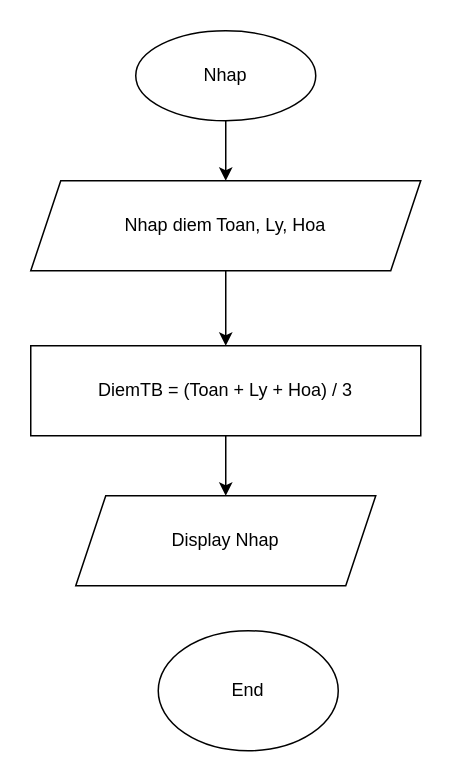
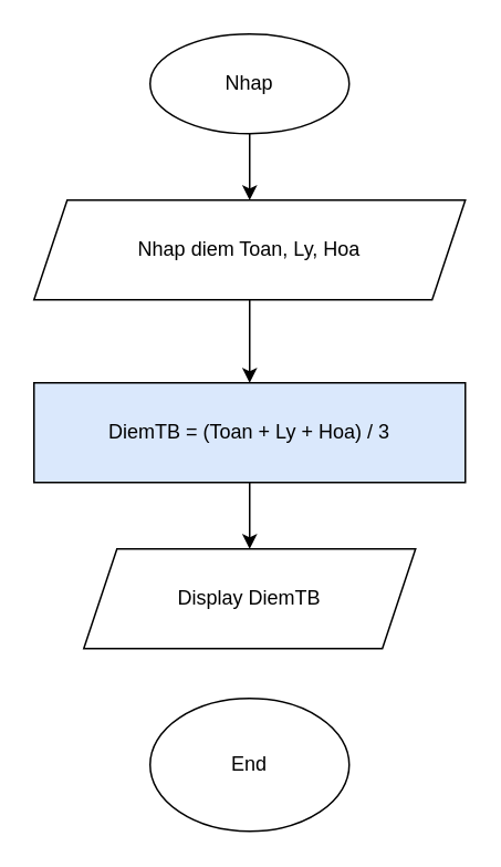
- <mxCell id="6" value="DiemTB = (Toan + Ly + Hoa) / 3" style="rounded=0;whiteSpace=wrap;html=1;" vertex="1" parent="1"><mxGeometry x="20" y="230" width="260" height="60" as="geometry" /></mxCell>
+ <mxCell id="6" value="DiemTB = (Toan + Ly + Hoa) / 3" style="rounded=0;whiteSpace=wrap;html=1;fillColor=#dae8fc;" vertex="1" parent="1"><mxGeometry x="20" y="230" width="260" height="60" as="geometry" /></mxCell>
- <mxCell id="10" value="Display Nhap" style="shape=parallelogram;perimeter=parallelogramPerimeter;whiteSpace=wrap;html=1;fixedSize=1;" vertex="1" parent="1"><mxGeometry x="50" y="330" width="200" height="60" as="geometry" /></mxCell>
+ <mxCell id="10" value="Display DiemTB" style="shape=parallelogram;perimeter=parallelogramPerimeter;whiteSpace=wrap;html=1;fixedSize=1;" vertex="1" parent="1"><mxGeometry x="50" y="330" width="200" height="60" as="geometry" /></mxCell>
- <mxCell id="3" value="End" style="ellipse;whiteSpace=wrap;html=1;" vertex="1" parent="1"><mxGeometry x="105" y="420" width="120" height="80" as="geometry" /></mxCell>
+ <mxCell id="3" value="End" style="ellipse;whiteSpace=wrap;html=1;" vertex="1" parent="1"><mxGeometry x="90" y="420" width="120" height="80" as="geometry" /></mxCell>
